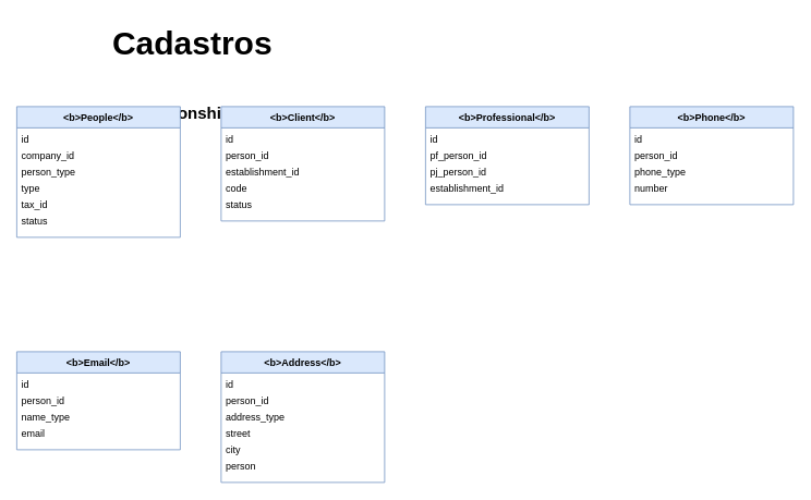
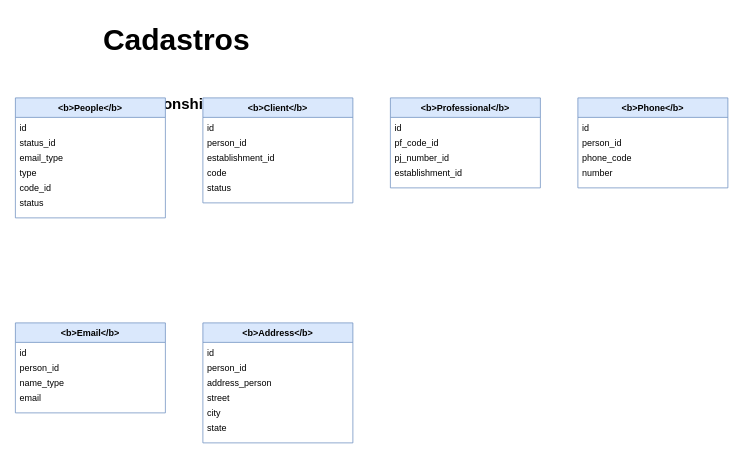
- <mxCell id="5" value="company_id" style="text;align=left;verticalAlign=top;spacingLeft=4;spacingRight=4;overflow=hidden;rotatable=0;points=[[0,0.5],[1,0.5]];portConstraint=eastwest;" vertex="1" parent="3"><mxGeometry y="46" width="200" height="20" as="geometry" /></mxCell>
+ <mxCell id="5" value="status_id" style="text;align=left;verticalAlign=top;spacingLeft=4;spacingRight=4;overflow=hidden;rotatable=0;points=[[0,0.5],[1,0.5]];portConstraint=eastwest;" vertex="1" parent="3"><mxGeometry y="46" width="200" height="20" as="geometry" /></mxCell>
- <mxCell id="18" value="pf_person_id" style="text;align=left;verticalAlign=top;spacingLeft=4;spacingRight=4;overflow=hidden;rotatable=0;points=[[0,0.5],[1,0.5]];portConstraint=eastwest;" vertex="1" parent="16"><mxGeometry y="46" width="200" height="20" as="geometry" /></mxCell>
+ <mxCell id="18" value="pf_code_id" style="text;align=left;verticalAlign=top;spacingLeft=4;spacingRight=4;overflow=hidden;rotatable=0;points=[[0,0.5],[1,0.5]];portConstraint=eastwest;" vertex="1" parent="16"><mxGeometry y="46" width="200" height="20" as="geometry" /></mxCell>
- <mxCell id="6" value="person_type" style="text;align=left;verticalAlign=top;spacingLeft=4;spacingRight=4;overflow=hidden;rotatable=0;points=[[0,0.5],[1,0.5]];portConstraint=eastwest;" vertex="1" parent="3"><mxGeometry y="66" width="200" height="20" as="geometry" /></mxCell>
+ <mxCell id="6" value="email_type" style="text;align=left;verticalAlign=top;spacingLeft=4;spacingRight=4;overflow=hidden;rotatable=0;points=[[0,0.5],[1,0.5]];portConstraint=eastwest;" vertex="1" parent="3"><mxGeometry y="66" width="200" height="20" as="geometry" /></mxCell>
- <mxCell id="19" value="pj_person_id" style="text;align=left;verticalAlign=top;spacingLeft=4;spacingRight=4;overflow=hidden;rotatable=0;points=[[0,0.5],[1,0.5]];portConstraint=eastwest;" vertex="1" parent="16"><mxGeometry y="66" width="200" height="20" as="geometry" /></mxCell>
+ <mxCell id="19" value="pj_number_id" style="text;align=left;verticalAlign=top;spacingLeft=4;spacingRight=4;overflow=hidden;rotatable=0;points=[[0,0.5],[1,0.5]];portConstraint=eastwest;" vertex="1" parent="16"><mxGeometry y="66" width="200" height="20" as="geometry" /></mxCell>
- <mxCell id="24" value="phone_type" style="text;align=left;verticalAlign=top;spacingLeft=4;spacingRight=4;overflow=hidden;rotatable=0;points=[[0,0.5],[1,0.5]];portConstraint=eastwest;" vertex="1" parent="21"><mxGeometry y="66" width="200" height="20" as="geometry" /></mxCell>
+ <mxCell id="24" value="phone_code" style="text;align=left;verticalAlign=top;spacingLeft=4;spacingRight=4;overflow=hidden;rotatable=0;points=[[0,0.5],[1,0.5]];portConstraint=eastwest;" vertex="1" parent="21"><mxGeometry y="66" width="200" height="20" as="geometry" /></mxCell>
- <mxCell id="8" value="tax_id" style="text;align=left;verticalAlign=top;spacingLeft=4;spacingRight=4;overflow=hidden;rotatable=0;points=[[0,0.5],[1,0.5]];portConstraint=eastwest;" vertex="1" parent="3"><mxGeometry y="106" width="200" height="20" as="geometry" /></mxCell>
+ <mxCell id="8" value="code_id" style="text;align=left;verticalAlign=top;spacingLeft=4;spacingRight=4;overflow=hidden;rotatable=0;points=[[0,0.5],[1,0.5]];portConstraint=eastwest;" vertex="1" parent="3"><mxGeometry y="106" width="200" height="20" as="geometry" /></mxCell>
- <mxCell id="34" value="address_type" style="text;align=left;verticalAlign=top;spacingLeft=4;spacingRight=4;overflow=hidden;rotatable=0;points=[[0,0.5],[1,0.5]];portConstraint=eastwest;" vertex="1" parent="31"><mxGeometry y="66" width="200" height="20" as="geometry" /></mxCell>
+ <mxCell id="34" value="address_person" style="text;align=left;verticalAlign=top;spacingLeft=4;spacingRight=4;overflow=hidden;rotatable=0;points=[[0,0.5],[1,0.5]];portConstraint=eastwest;" vertex="1" parent="31"><mxGeometry y="66" width="200" height="20" as="geometry" /></mxCell>
- <mxCell id="37" value="person" style="text;align=left;verticalAlign=top;spacingLeft=4;spacingRight=4;overflow=hidden;rotatable=0;points=[[0,0.5],[1,0.5]];portConstraint=eastwest;" vertex="1" parent="31"><mxGeometry y="126" width="200" height="20" as="geometry" /></mxCell>
+ <mxCell id="37" value="state" style="text;align=left;verticalAlign=top;spacingLeft=4;spacingRight=4;overflow=hidden;rotatable=0;points=[[0,0.5],[1,0.5]];portConstraint=eastwest;" vertex="1" parent="31"><mxGeometry y="126" width="200" height="20" as="geometry" /></mxCell>
